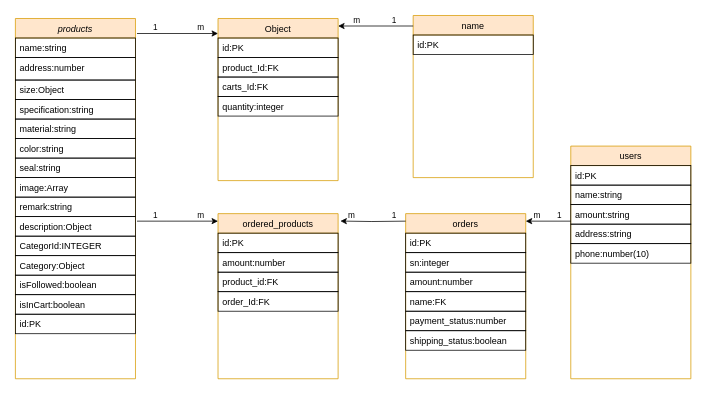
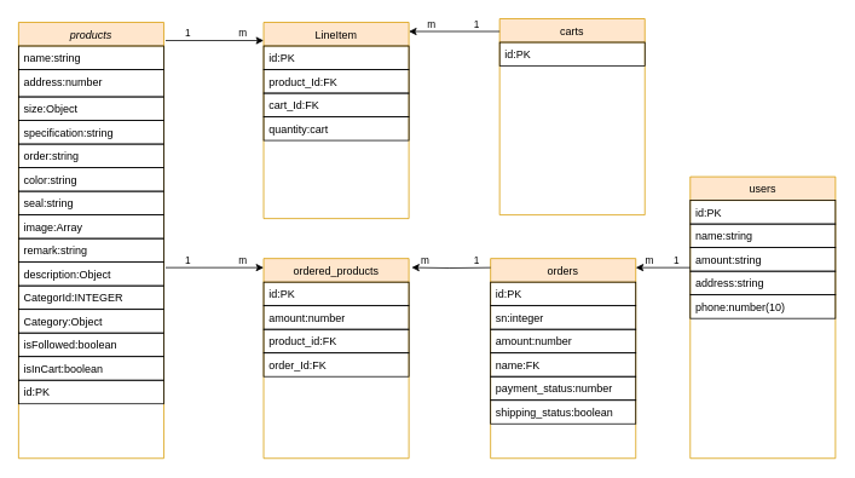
- <mxCell id="25" value="name" style="swimlane;fontStyle=0;align=center;verticalAlign=top;childLayout=stackLayout;horizontal=1;startSize=26;horizontalStack=0;resizeParent=1;resizeLast=0;collapsible=1;marginBottom=0;rounded=0;shadow=0;strokeWidth=1;fillColor=#ffe6cc;strokeColor=#d79b00;" parent="1" vertex="1"><mxGeometry x="550" y="20" width="160" height="216" as="geometry"><mxRectangle x="550" y="140" width="160" height="26" as="alternateBounds" /></mxGeometry></mxCell>
+ <mxCell id="25" value="carts" style="swimlane;fontStyle=0;align=center;verticalAlign=top;childLayout=stackLayout;horizontal=1;startSize=26;horizontalStack=0;resizeParent=1;resizeLast=0;collapsible=1;marginBottom=0;rounded=0;shadow=0;strokeWidth=1;fillColor=#ffe6cc;strokeColor=#d79b00;" parent="1" vertex="1"><mxGeometry x="550" y="20" width="160" height="216" as="geometry"><mxRectangle x="550" y="140" width="160" height="26" as="alternateBounds" /></mxGeometry></mxCell>
- <mxCell id="27" value="Object" style="swimlane;fontStyle=0;align=center;verticalAlign=top;childLayout=stackLayout;horizontal=1;startSize=26;horizontalStack=0;resizeParent=1;resizeLast=0;collapsible=1;marginBottom=0;rounded=0;shadow=0;strokeWidth=1;fillColor=#ffe6cc;strokeColor=#d79b00;" vertex="1" parent="1"><mxGeometry x="290" y="24" width="160" height="216" as="geometry"><mxRectangle x="550" y="140" width="160" height="26" as="alternateBounds" /></mxGeometry></mxCell>
+ <mxCell id="27" value="LineItem" style="swimlane;fontStyle=0;align=center;verticalAlign=top;childLayout=stackLayout;horizontal=1;startSize=26;horizontalStack=0;resizeParent=1;resizeLast=0;collapsible=1;marginBottom=0;rounded=0;shadow=0;strokeWidth=1;fillColor=#ffe6cc;strokeColor=#d79b00;" vertex="1" parent="1"><mxGeometry x="290" y="24" width="160" height="216" as="geometry"><mxRectangle x="550" y="140" width="160" height="26" as="alternateBounds" /></mxGeometry></mxCell>
- <mxCell id="30" value="carts_Id:FK" style="text;align=left;verticalAlign=top;spacingLeft=4;spacingRight=4;overflow=hidden;rotatable=0;points=[[0,0.5],[1,0.5]];portConstraint=eastwest;rounded=0;shadow=0;html=0;strokeColor=default;" vertex="1" parent="27"><mxGeometry y="78" width="160" height="26" as="geometry" /></mxCell>
+ <mxCell id="30" value="cart_Id:FK" style="text;align=left;verticalAlign=top;spacingLeft=4;spacingRight=4;overflow=hidden;rotatable=0;points=[[0,0.5],[1,0.5]];portConstraint=eastwest;rounded=0;shadow=0;html=0;strokeColor=default;" vertex="1" parent="27"><mxGeometry y="78" width="160" height="26" as="geometry" /></mxCell>
- <mxCell id="31" value="quantity:integer" style="text;align=left;verticalAlign=top;spacingLeft=4;spacingRight=4;overflow=hidden;rotatable=0;points=[[0,0.5],[1,0.5]];portConstraint=eastwest;rounded=0;shadow=0;html=0;strokeColor=default;" vertex="1" parent="27"><mxGeometry y="104" width="160" height="26" as="geometry" /></mxCell>
+ <mxCell id="31" value="quantity:cart" style="text;align=left;verticalAlign=top;spacingLeft=4;spacingRight=4;overflow=hidden;rotatable=0;points=[[0,0.5],[1,0.5]];portConstraint=eastwest;rounded=0;shadow=0;html=0;strokeColor=default;" vertex="1" parent="27"><mxGeometry y="104" width="160" height="26" as="geometry" /></mxCell>
- <mxCell id="7" value="material:string" style="text;align=left;verticalAlign=top;spacingLeft=4;spacingRight=4;overflow=hidden;rotatable=0;points=[[0,0.5],[1,0.5]];portConstraint=eastwest;rounded=0;shadow=0;html=0;strokeColor=default;" vertex="1" parent="2"><mxGeometry y="134" width="160" height="26" as="geometry" /></mxCell>
+ <mxCell id="7" value="order:string" style="text;align=left;verticalAlign=top;spacingLeft=4;spacingRight=4;overflow=hidden;rotatable=0;points=[[0,0.5],[1,0.5]];portConstraint=eastwest;rounded=0;shadow=0;html=0;strokeColor=default;" vertex="1" parent="2"><mxGeometry y="134" width="160" height="26" as="geometry" /></mxCell>
